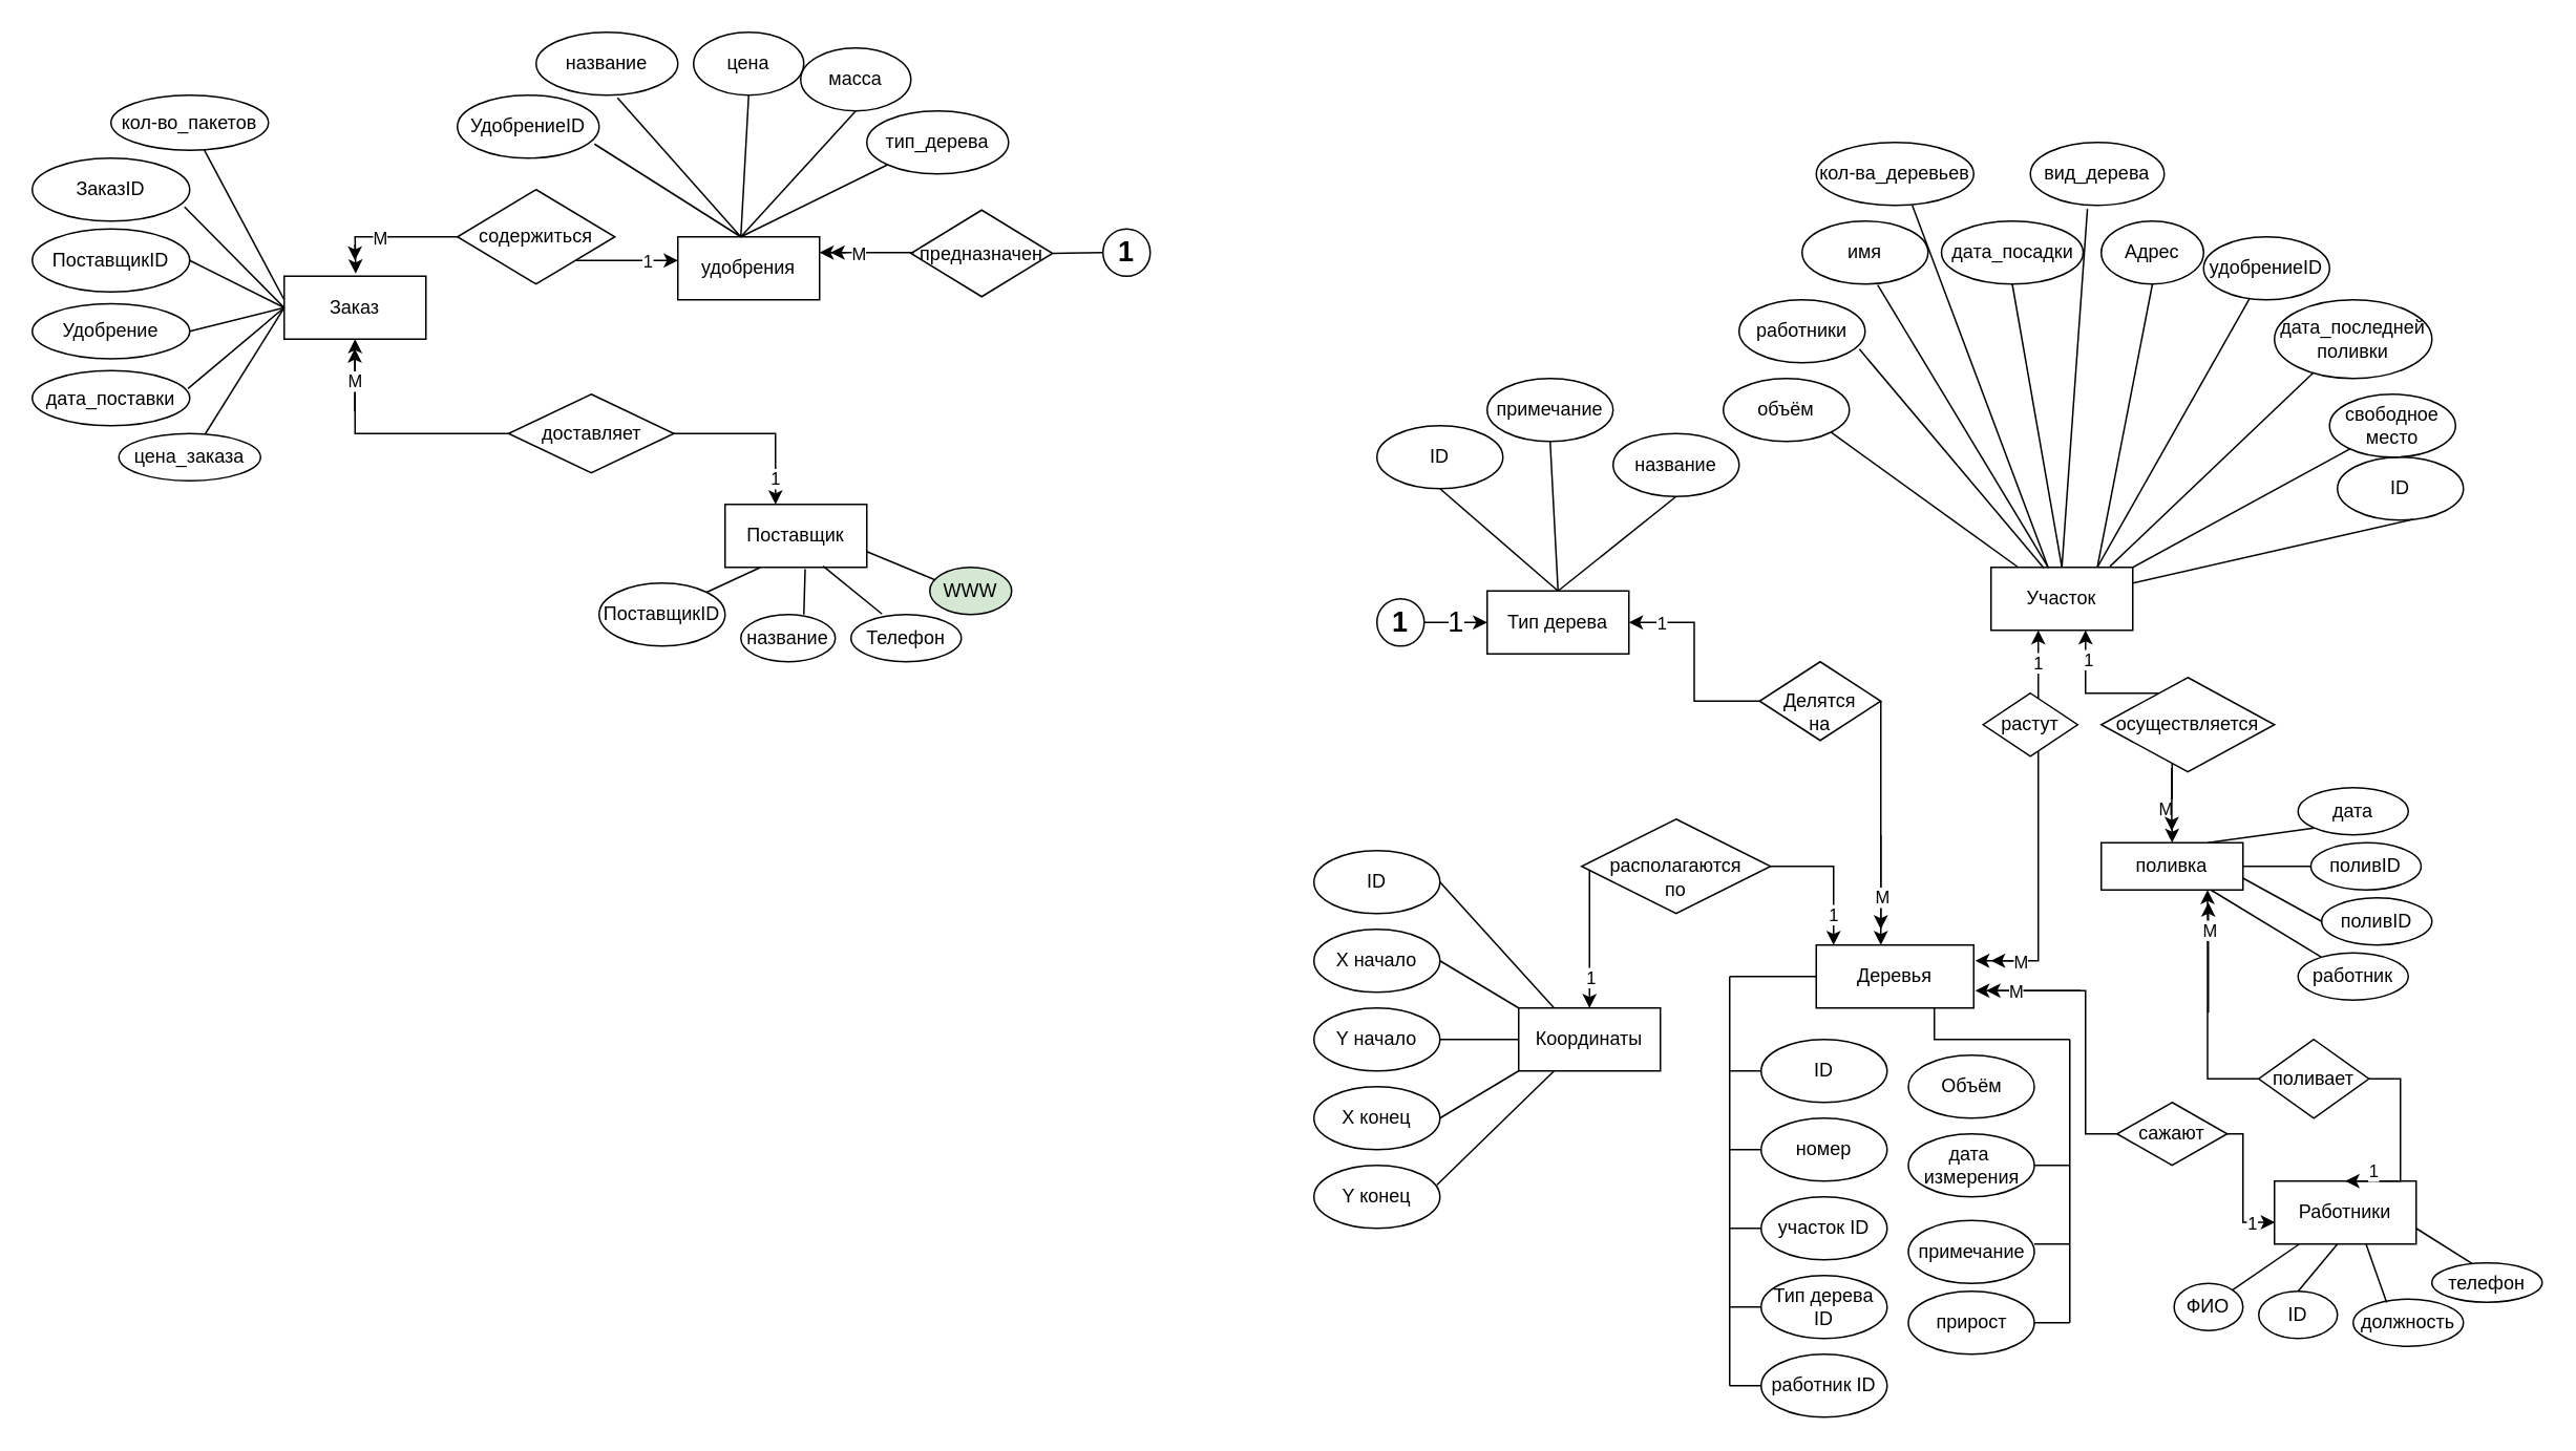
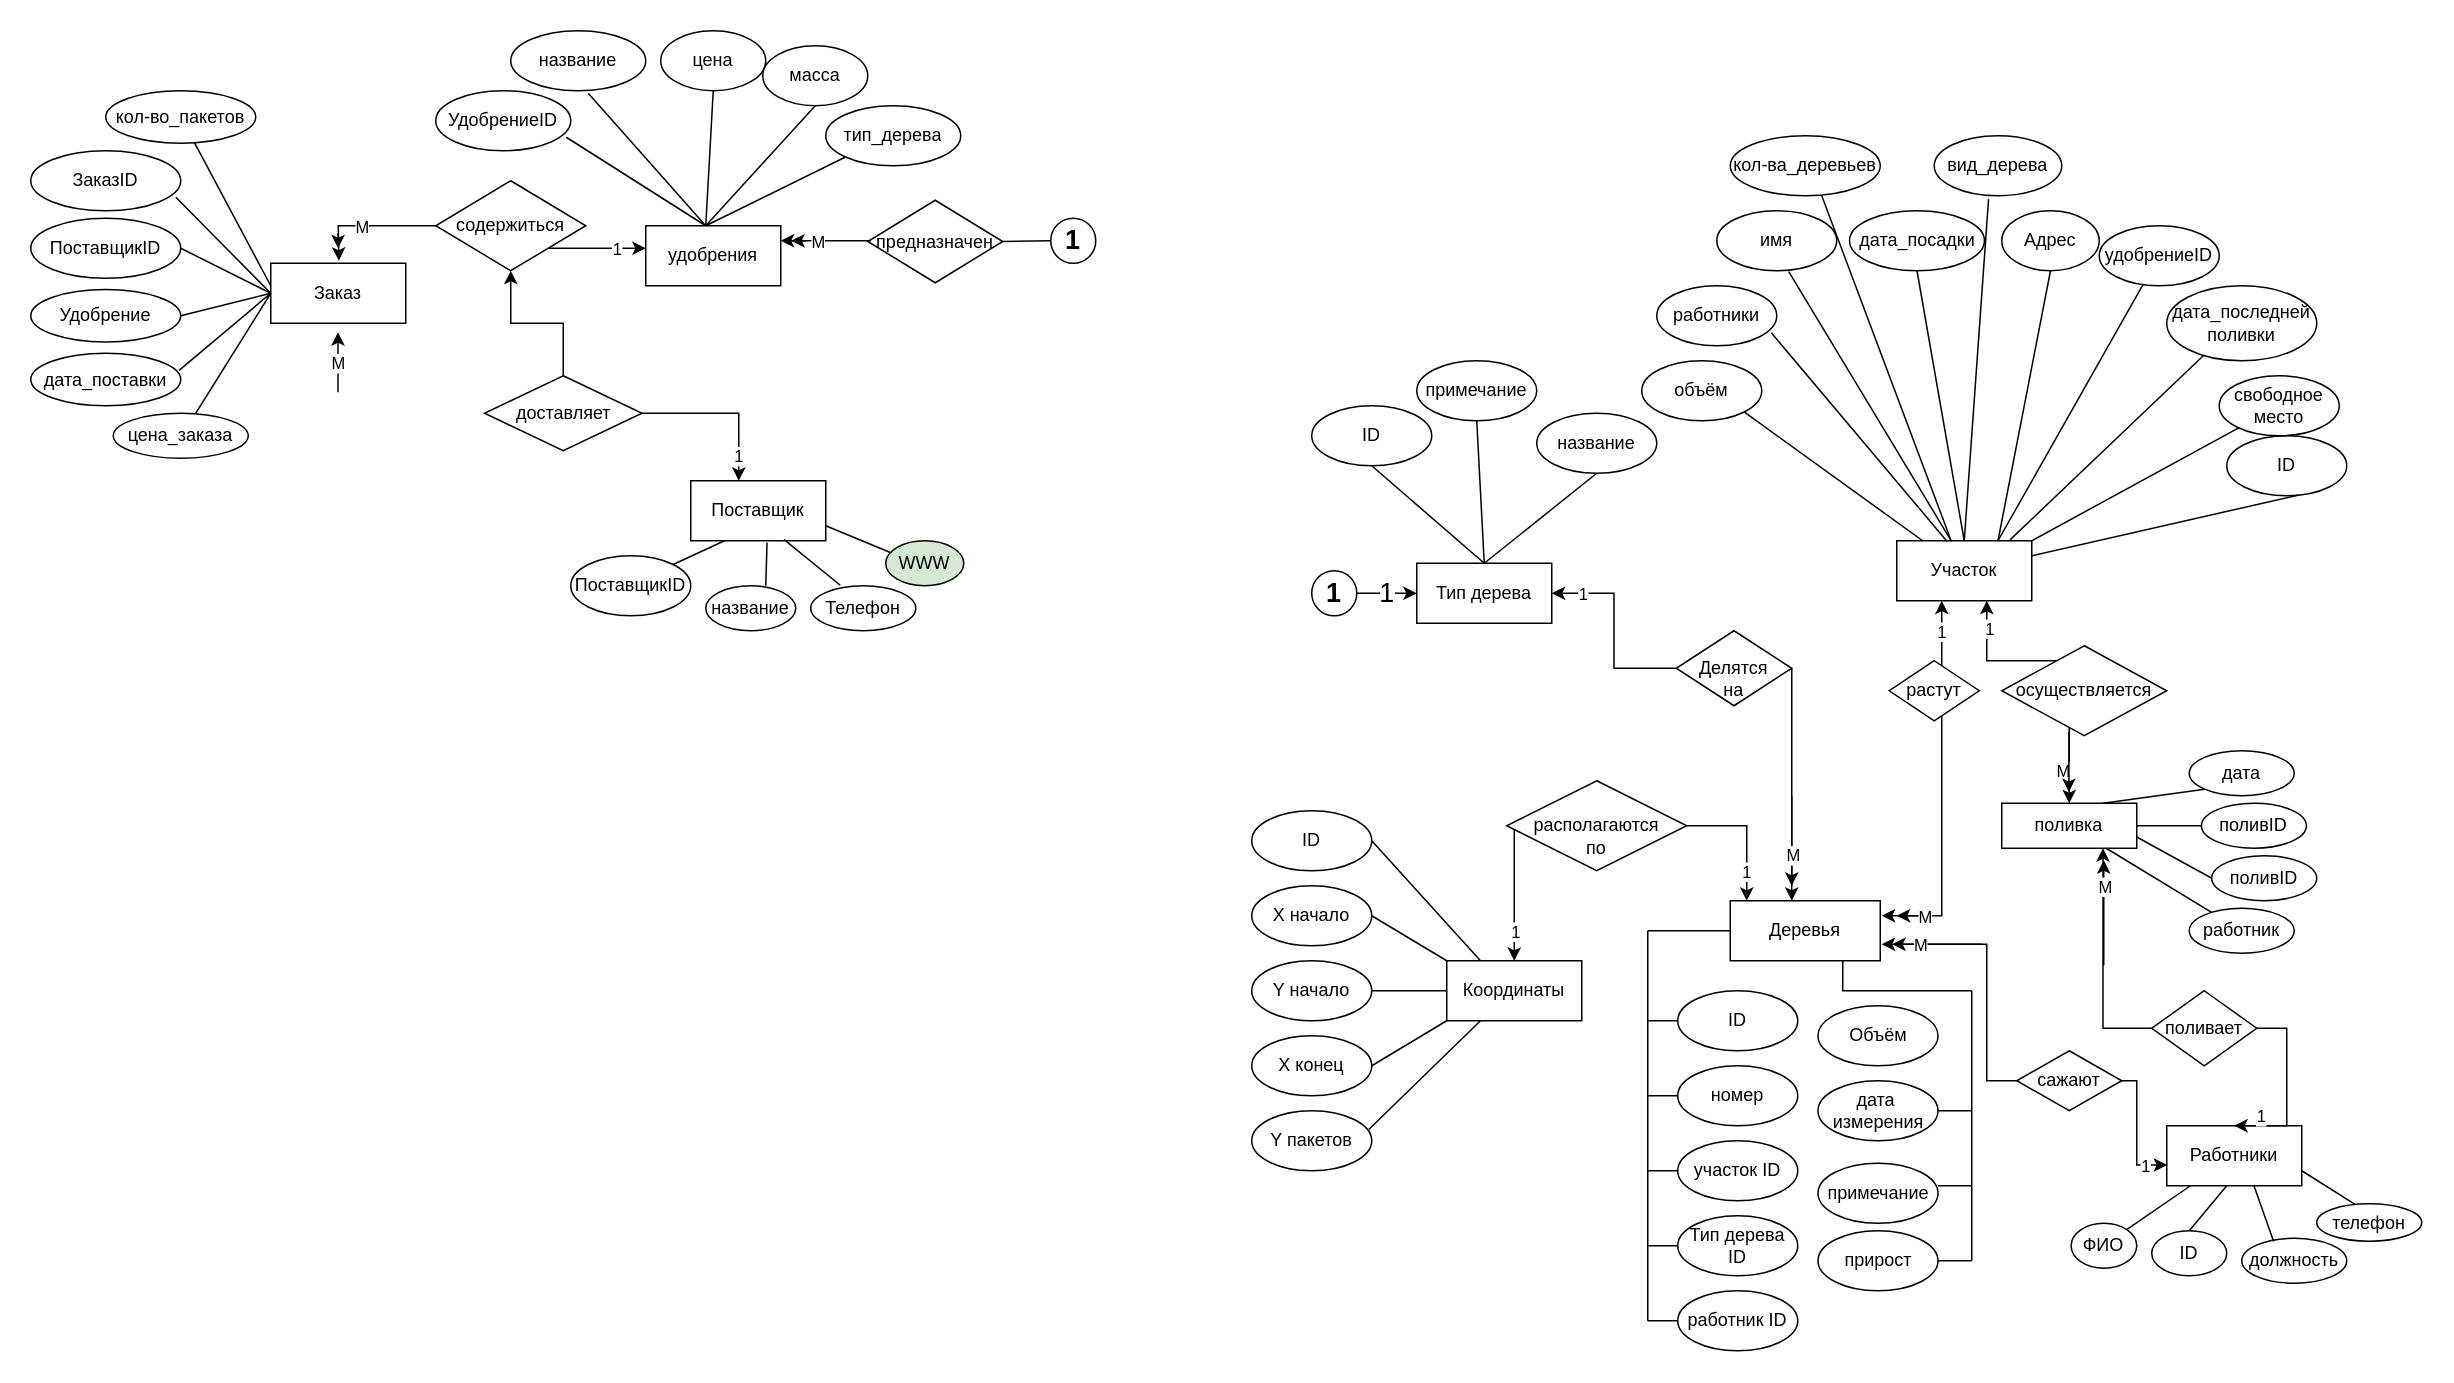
- <mxCell id="143" style="edgeStyle=orthogonalEdgeStyle;rounded=0;orthogonalLoop=1;jettySize=auto;html=1;entryX=0.5;entryY=1;entryDx=0;entryDy=0;" edge="1" parent="1" source="144" target="128"><mxGeometry relative="1" as="geometry" /></mxCell>
+ <mxCell id="143" style="edgeStyle=orthogonalEdgeStyle;rounded=0;orthogonalLoop=1;jettySize=auto;html=1;" edge="1" parent="1" source="144" target="162"><mxGeometry relative="1" as="geometry" /></mxCell>
- <mxCell id="14" value="Y конец" style="ellipse;whiteSpace=wrap;html=1;" parent="1" vertex="1"><mxGeometry x="834" y="740" width="80" height="40" as="geometry" /></mxCell>
+ <mxCell id="14" value="Y пакетов" style="ellipse;whiteSpace=wrap;html=1;" parent="1" vertex="1"><mxGeometry x="834" y="740" width="80" height="40" as="geometry" /></mxCell>
